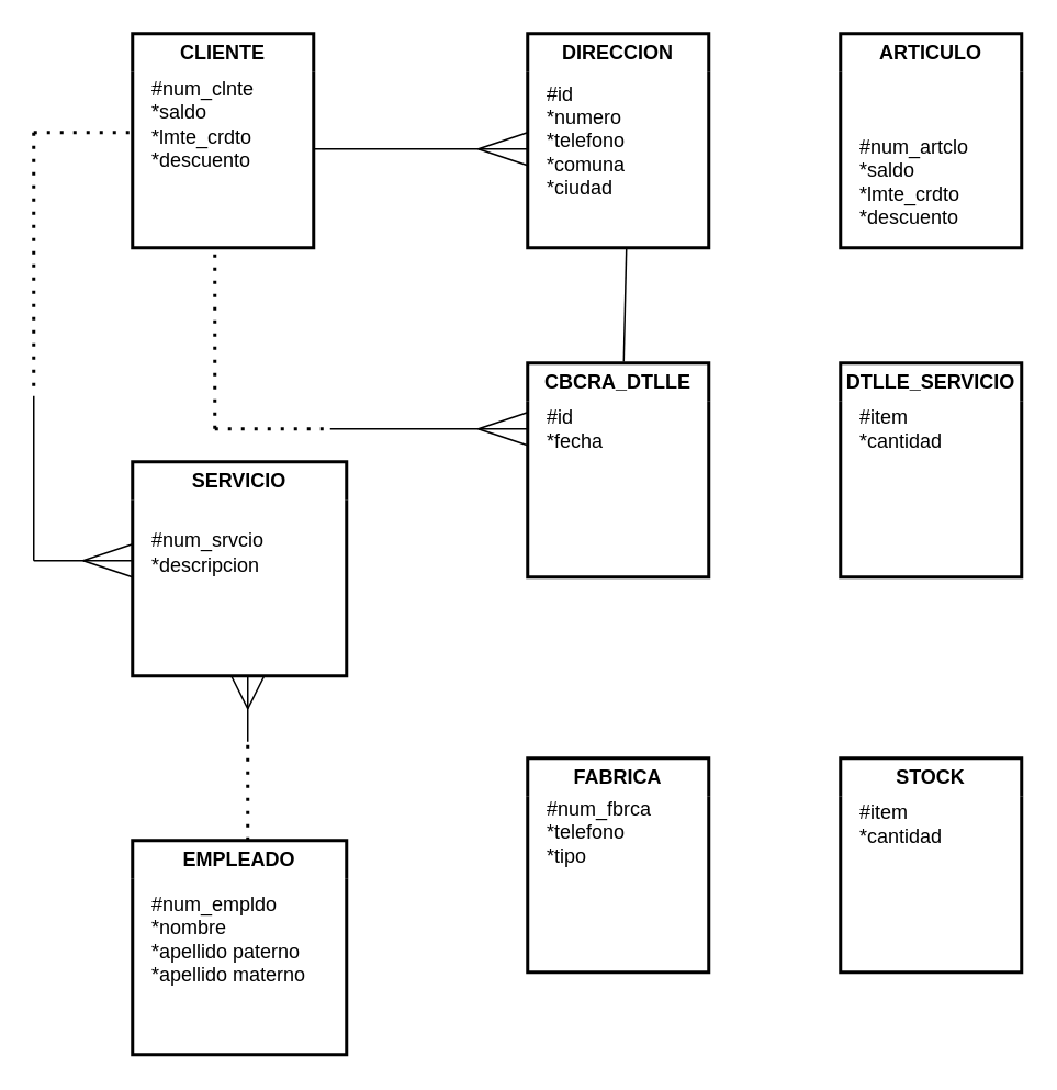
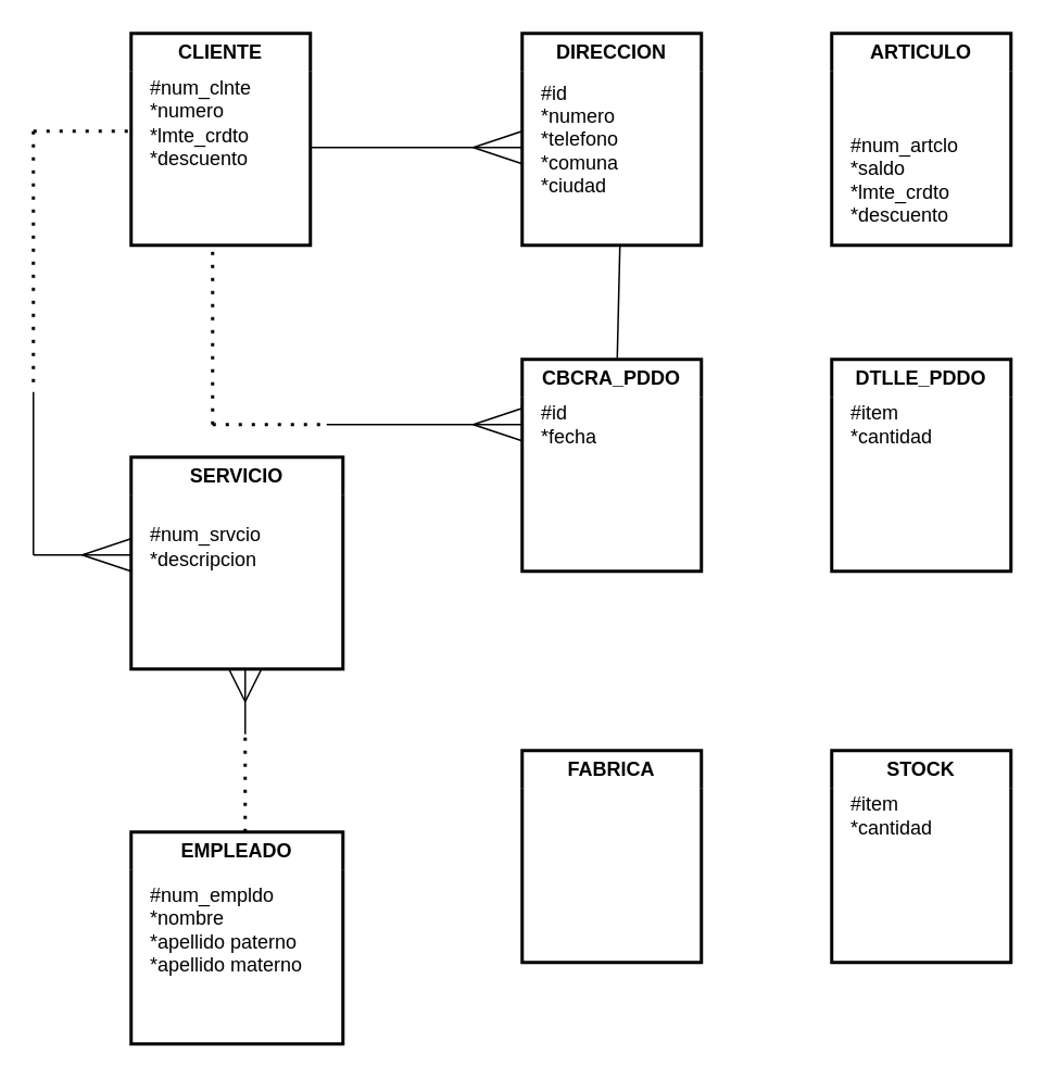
- <mxCell id="3" value="#num_clnte&lt;br&gt;*saldo&lt;br&gt;*lmte_crdto&lt;br&gt;*descuento" style="text;html=1;align=left;verticalAlign=middle;resizable=0;points=[];autosize=1;strokeColor=none;fillColor=none;" vertex="1" parent="2"><mxGeometry x="10" y="20" width="90" height="70" as="geometry" /></mxCell>
+ <mxCell id="3" value="#num_clnte&lt;br&gt;*numero&lt;br&gt;*lmte_crdto&lt;br&gt;*descuento" style="text;html=1;align=left;verticalAlign=middle;resizable=0;points=[];autosize=1;strokeColor=none;fillColor=none;" vertex="1" parent="2"><mxGeometry x="10" y="20" width="90" height="70" as="geometry" /></mxCell>
- <mxCell id="8" value="CBCRA_DTLLE" style="swimlane;whiteSpace=wrap;html=1;perimeterSpacing=7;strokeWidth=2;swimlaneLine=0;glass=0;fillColor=none;strokeColor=#000000;" vertex="1" parent="1"><mxGeometry x="320" y="220" width="110" height="130" as="geometry" /></mxCell>
+ <mxCell id="8" value="CBCRA_PDDO" style="swimlane;whiteSpace=wrap;html=1;perimeterSpacing=7;strokeWidth=2;swimlaneLine=0;glass=0;fillColor=none;strokeColor=#000000;" vertex="1" parent="1"><mxGeometry x="320" y="220" width="110" height="130" as="geometry" /></mxCell>
- <mxCell id="12" value="DTLLE_SERVICIO" style="swimlane;whiteSpace=wrap;html=1;perimeterSpacing=7;strokeWidth=2;swimlaneLine=0;glass=0;fillColor=none;strokeColor=#000000;" vertex="1" parent="1"><mxGeometry x="510" y="220" width="110" height="130" as="geometry" /></mxCell>
+ <mxCell id="12" value="DTLLE_PDDO" style="swimlane;whiteSpace=wrap;html=1;perimeterSpacing=7;strokeWidth=2;swimlaneLine=0;glass=0;fillColor=none;strokeColor=#000000;" vertex="1" parent="1"><mxGeometry x="510" y="220" width="110" height="130" as="geometry" /></mxCell>
- <mxCell id="15" value="#num_fbrca&lt;br&gt;*telefono&lt;br&gt;*tipo" style="text;html=1;align=left;verticalAlign=middle;resizable=0;points=[];autosize=1;strokeColor=none;fillColor=none;" vertex="1" parent="14"><mxGeometry x="10" y="15" width="90" height="60" as="geometry" /></mxCell>
